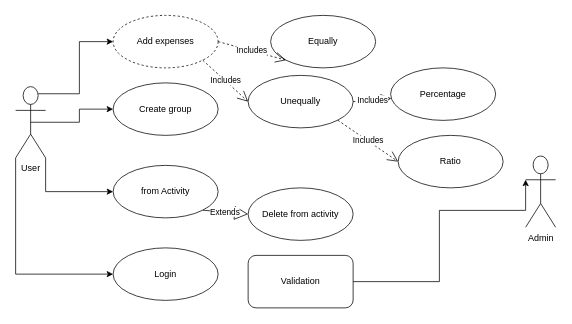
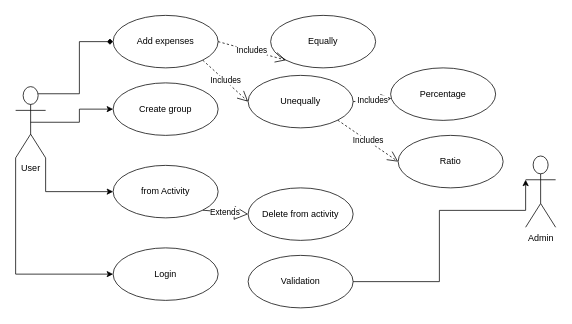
- <mxCell id="5" style="edgeStyle=orthogonalEdgeStyle;rounded=0;orthogonalLoop=1;jettySize=auto;html=1;exitX=0.75;exitY=0.1;exitDx=0;exitDy=0;exitPerimeter=0;entryX=0;entryY=0.5;entryDx=0;entryDy=0;" edge="1" parent="1" source="7" target="10"><mxGeometry relative="1" as="geometry" /></mxCell>
+ <mxCell id="5" style="edgeStyle=orthogonalEdgeStyle;rounded=0;orthogonalLoop=1;jettySize=auto;html=1;exitX=0.75;exitY=0.1;exitDx=0;exitDy=0;exitPerimeter=0;entryX=0;entryY=0.5;entryDx=0;entryDy=0;endArrow=diamond;" edge="1" parent="1" source="7" target="10"><mxGeometry relative="1" as="geometry" /></mxCell>
- <mxCell id="10" value="Add expenses" style="ellipse;whiteSpace=wrap;html=1;dashed=1;" parent="1" vertex="1"><mxGeometry x="150" y="20" width="140" height="70" as="geometry" /></mxCell>
+ <mxCell id="10" value="Add expenses" style="ellipse;whiteSpace=wrap;html=1;" parent="1" vertex="1"><mxGeometry x="150" y="20" width="140" height="70" as="geometry" /></mxCell>
- <mxCell id="17" value="Validation" style="whiteSpace=wrap;html=1;rounded=1;" vertex="1" parent="1"><mxGeometry x="330" y="340" width="140" height="70" as="geometry" /></mxCell>
+ <mxCell id="17" value="Validation" style="ellipse;whiteSpace=wrap;html=1;" vertex="1" parent="1"><mxGeometry x="330" y="340" width="140" height="70" as="geometry" /></mxCell>
